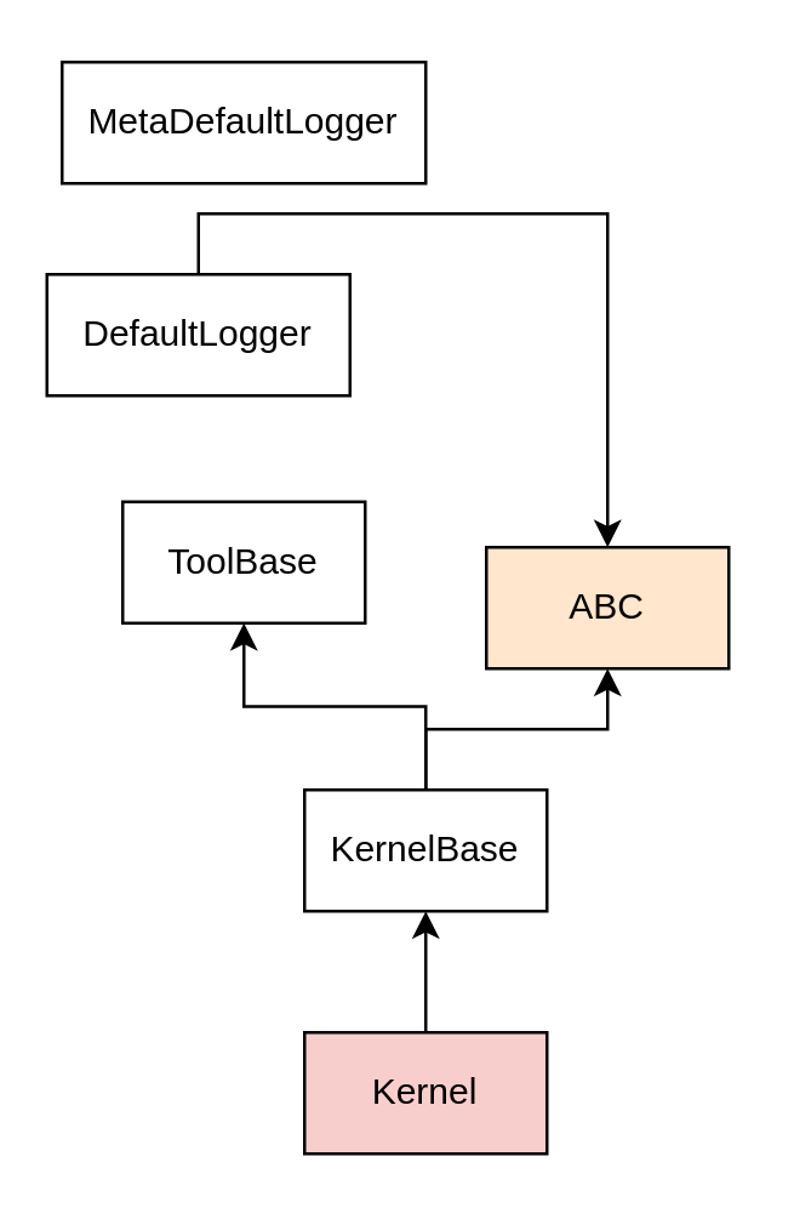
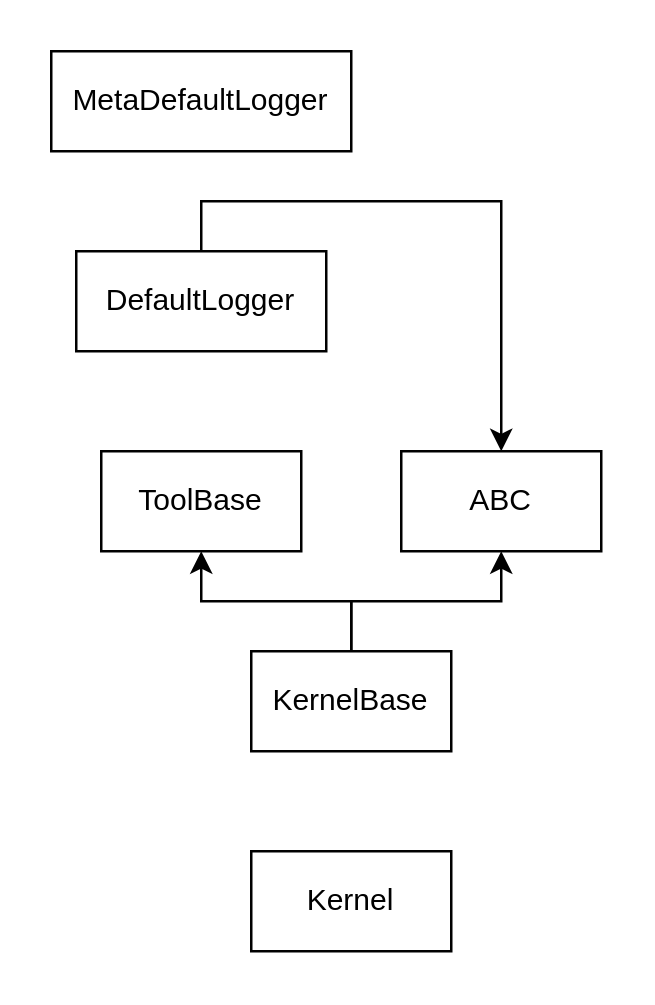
- <mxCell id="9" value="DefaultLogger" style="rounded=0;whiteSpace=wrap;html=1;" vertex="1" parent="1"><mxGeometry x="15" y="90" width="100" height="40" as="geometry" /></mxCell>
+ <mxCell id="9" value="DefaultLogger" style="rounded=0;whiteSpace=wrap;html=1;" vertex="1" parent="1"><mxGeometry x="30" y="100" width="100" height="40" as="geometry" /></mxCell>
- <mxCell id="7" value="&lt;div&gt;ToolBase&lt;/div&gt;" style="rounded=0;whiteSpace=wrap;html=1;" vertex="1" parent="1"><mxGeometry x="40" y="165" width="80" height="40" as="geometry" /></mxCell>
+ <mxCell id="7" value="&lt;div&gt;ToolBase&lt;/div&gt;" style="rounded=0;whiteSpace=wrap;html=1;" vertex="1" parent="1"><mxGeometry x="40" y="180" width="80" height="40" as="geometry" /></mxCell>
- <mxCell id="10" value="ABC" style="rounded=0;whiteSpace=wrap;html=1;fillColor=#ffe6cc;" vertex="1" parent="1"><mxGeometry x="160" y="180" width="80" height="40" as="geometry" /></mxCell>
+ <mxCell id="10" value="ABC" style="rounded=0;whiteSpace=wrap;html=1;" vertex="1" parent="1"><mxGeometry x="160" y="180" width="80" height="40" as="geometry" /></mxCell>
- <mxCell id="2" style="edgeStyle=orthogonalEdgeStyle;rounded=0;orthogonalLoop=1;jettySize=auto;html=1;exitX=0.5;exitY=0;exitDx=0;exitDy=0;entryX=0.5;entryY=1;entryDx=0;entryDy=0;" edge="1" parent="1" source="3" target="6"><mxGeometry relative="1" as="geometry" /></mxCell>
- <mxCell id="3" value="Kernel" style="rounded=0;whiteSpace=wrap;html=1;fillColor=#f8cecc;" vertex="1" parent="1"><mxGeometry x="100" y="340" width="80" height="40" as="geometry" /></mxCell>
+ <mxCell id="3" value="Kernel" style="rounded=0;whiteSpace=wrap;html=1;" vertex="1" parent="1"><mxGeometry x="100" y="340" width="80" height="40" as="geometry" /></mxCell>
